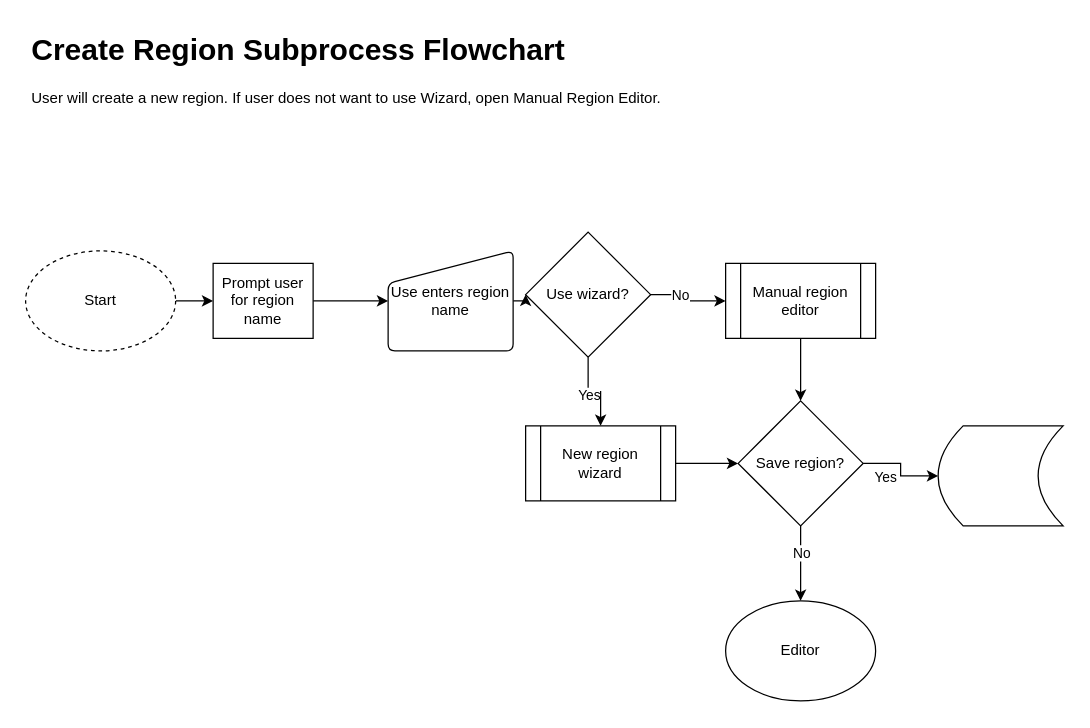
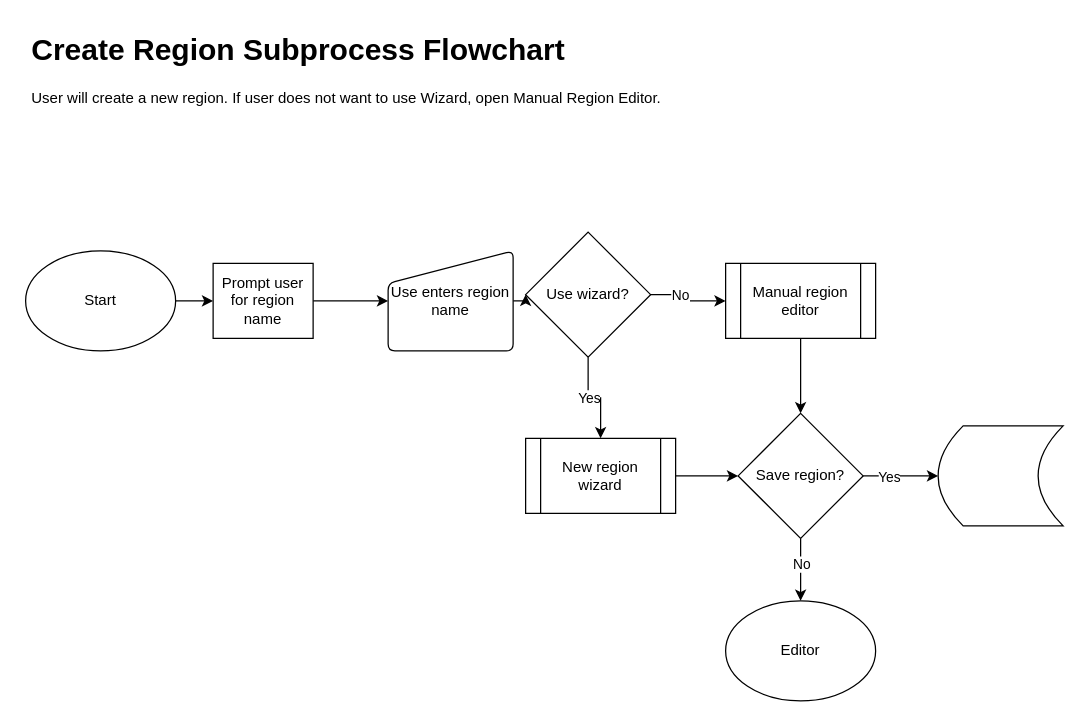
- <mxCell id="3" value="Start" style="ellipse;whiteSpace=wrap;html=1;dashed=1;" parent="1" vertex="1"><mxGeometry x="20" y="200" width="120" height="80" as="geometry" /></mxCell>
+ <mxCell id="3" value="Start" style="ellipse;whiteSpace=wrap;html=1;" parent="1" vertex="1"><mxGeometry x="20" y="200" width="120" height="80" as="geometry" /></mxCell>
- <mxCell id="12" value="New region wizard" style="shape=process;whiteSpace=wrap;html=1;backgroundOutline=1;" parent="1" vertex="1"><mxGeometry x="420" y="340" width="120" height="60" as="geometry" /></mxCell>
+ <mxCell id="12" value="New region wizard" style="shape=process;whiteSpace=wrap;html=1;backgroundOutline=1;" parent="1" vertex="1"><mxGeometry x="420" y="350" width="120" height="60" as="geometry" /></mxCell>
- <mxCell id="8" value="Save region?" style="rhombus;whiteSpace=wrap;html=1;" parent="1" vertex="1"><mxGeometry x="590" y="320" width="100" height="100" as="geometry" /></mxCell>
+ <mxCell id="8" value="Save region?" style="rhombus;whiteSpace=wrap;html=1;" parent="1" vertex="1"><mxGeometry x="590" y="330" width="100" height="100" as="geometry" /></mxCell>
